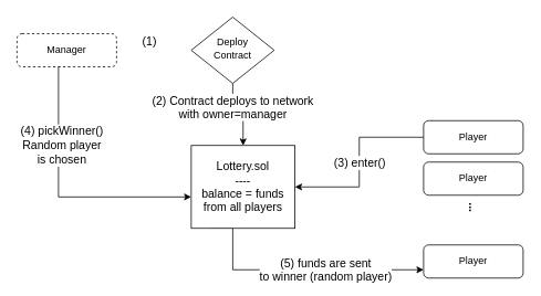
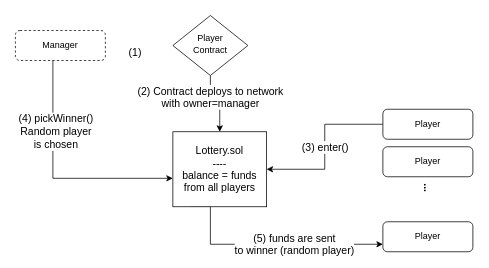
- <mxCell id="13" value="(1)" style="text;html=1;strokeColor=none;fillColor=none;align=center;verticalAlign=middle;whiteSpace=wrap;rounded=0;fontSize=14;" vertex="1" parent="1"><mxGeometry x="150" y="35" width="60" height="30" as="geometry" /></mxCell>
+ <mxCell id="13" value="(1)" style="text;html=1;strokeColor=none;fillColor=none;align=center;verticalAlign=middle;whiteSpace=wrap;rounded=0;fontSize=14;" vertex="1" parent="1"><mxGeometry x="150" y="55" width="60" height="30" as="geometry" /></mxCell>
- <mxCell id="5" value="Deploy&lt;br&gt;Contract" style="rhombus;whiteSpace=wrap;html=1;shadow=0;fontFamily=Helvetica;fontSize=12;align=center;strokeWidth=1;spacing=6;spacingTop=-4;" parent="1" vertex="1"><mxGeometry x="230" y="20" width="100" height="80" as="geometry" /></mxCell>
+ <mxCell id="5" value="Player&lt;br&gt;Contract" style="rhombus;whiteSpace=wrap;html=1;shadow=0;fontFamily=Helvetica;fontSize=12;align=center;strokeWidth=1;spacing=6;spacingTop=-4;" parent="1" vertex="1"><mxGeometry x="230" y="20" width="100" height="80" as="geometry" /></mxCell>
